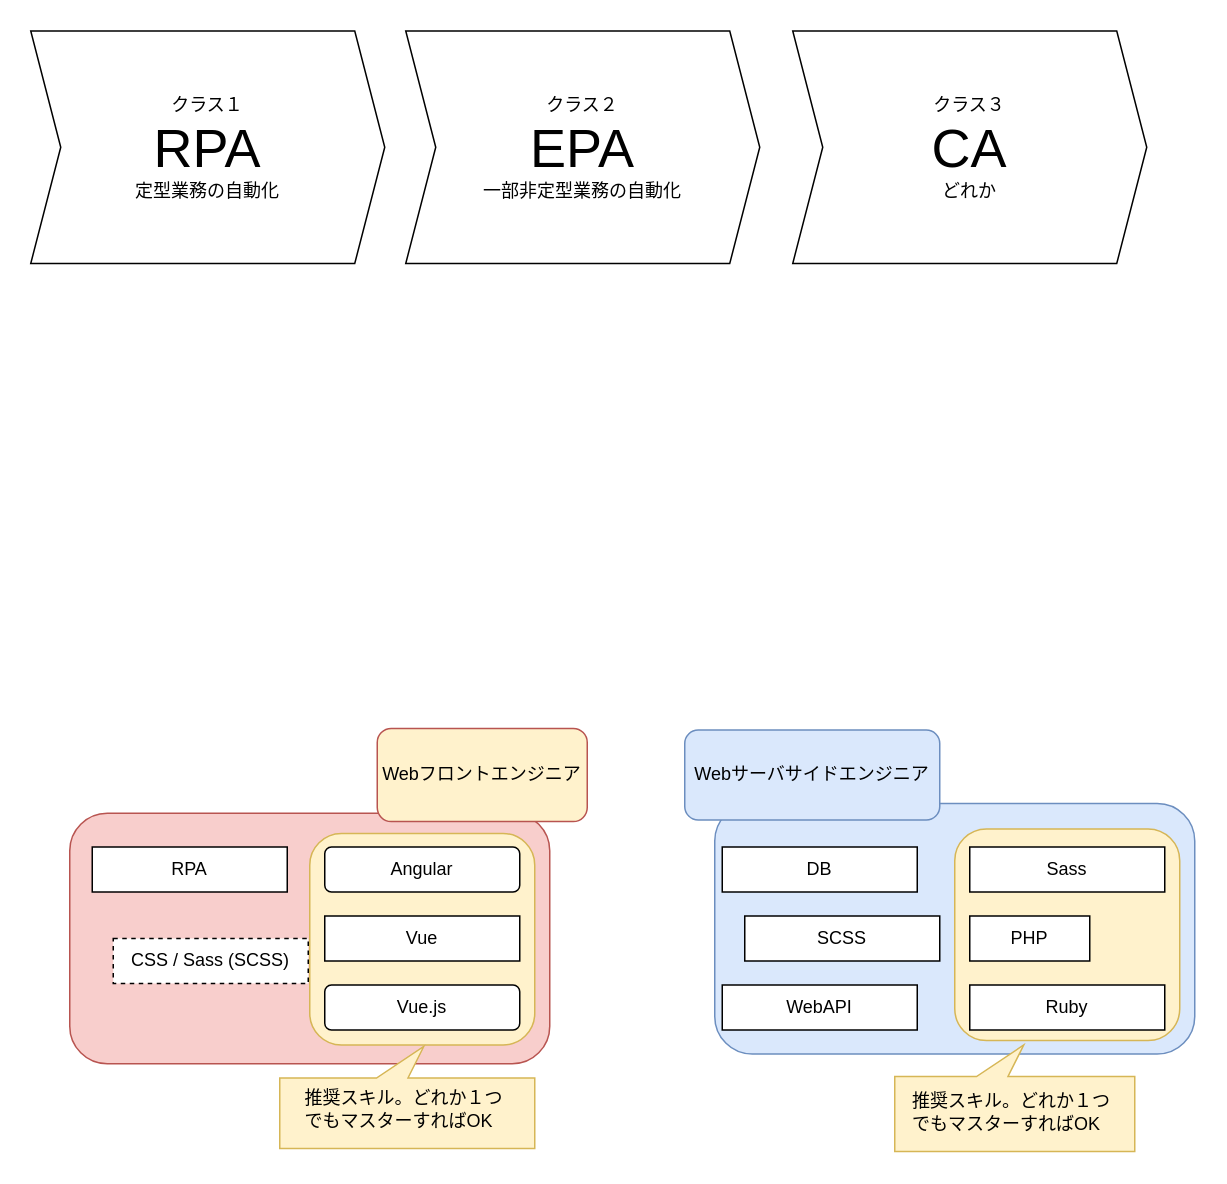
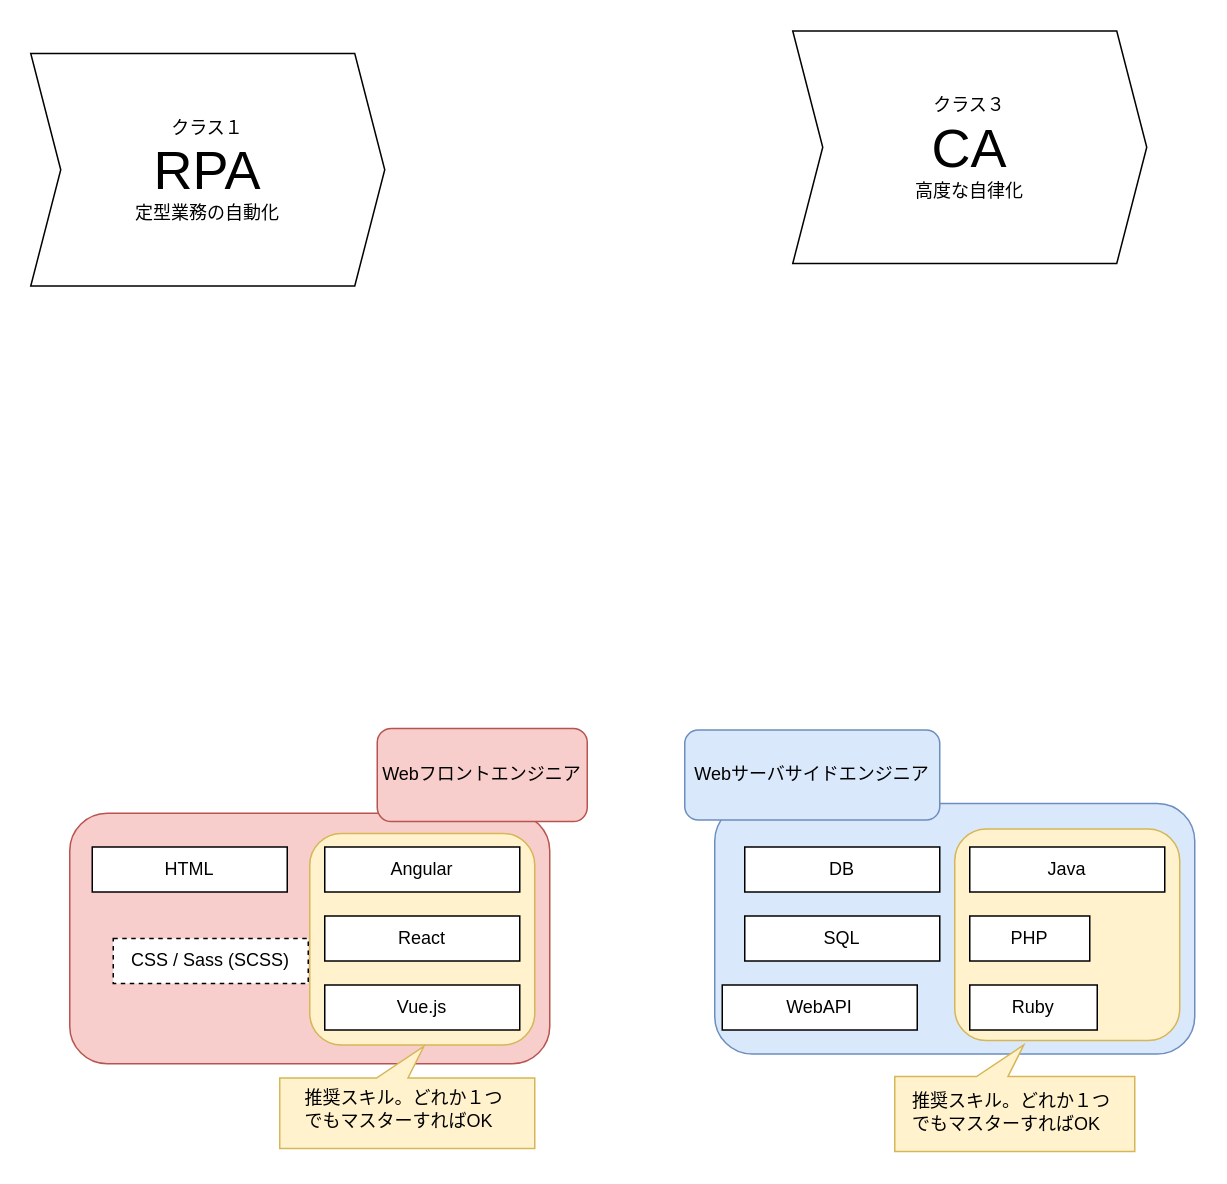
- <mxCell id="24" value="クラス１&lt;br&gt;&lt;font style=&quot;font-size: 36px&quot;&gt;RPA&lt;/font&gt;&lt;br&gt;定型業務の自動化" style="shape=step;perimeter=stepPerimeter;whiteSpace=wrap;html=1;fixedSize=1;" vertex="1" parent="1"><mxGeometry x="20" y="20" width="236" height="155" as="geometry" /></mxCell>
+ <mxCell id="24" value="クラス１&lt;br&gt;&lt;font style=&quot;font-size: 36px&quot;&gt;RPA&lt;/font&gt;&lt;br&gt;定型業務の自動化" style="shape=step;perimeter=stepPerimeter;whiteSpace=wrap;html=1;fixedSize=1;" vertex="1" parent="1"><mxGeometry x="20" y="35" width="236" height="155" as="geometry" /></mxCell>
- <mxCell id="25" value="クラス２&lt;br&gt;&lt;font style=&quot;font-size: 36px&quot;&gt;EPA&lt;/font&gt;&lt;br&gt;一部非定型業務の自動化" style="shape=step;perimeter=stepPerimeter;whiteSpace=wrap;html=1;fixedSize=1;" vertex="1" parent="1"><mxGeometry x="270" y="20" width="236" height="155" as="geometry" /></mxCell>
- <mxCell id="26" value="クラス３&lt;br&gt;&lt;font style=&quot;font-size: 36px&quot;&gt;CA&lt;/font&gt;&lt;br&gt;どれか" style="shape=step;perimeter=stepPerimeter;whiteSpace=wrap;html=1;fixedSize=1;" vertex="1" parent="1"><mxGeometry x="528" y="20" width="236" height="155" as="geometry" /></mxCell>
+ <mxCell id="26" value="クラス３&lt;br&gt;&lt;font style=&quot;font-size: 36px&quot;&gt;CA&lt;/font&gt;&lt;br&gt;高度な自律化" style="shape=step;perimeter=stepPerimeter;whiteSpace=wrap;html=1;fixedSize=1;" vertex="1" parent="1"><mxGeometry x="528" y="20" width="236" height="155" as="geometry" /></mxCell>
- <mxCell id="6" value="Webフロントエンジニア" style="rounded=1;whiteSpace=wrap;html=1;fillColor=#fff2cc;strokeColor=#b85450;" parent="1" vertex="1"><mxGeometry x="251" y="485" width="140" height="62" as="geometry" /></mxCell>
+ <mxCell id="6" value="Webフロントエンジニア" style="rounded=1;whiteSpace=wrap;html=1;fillColor=#f8cecc;strokeColor=#b85450;" parent="1" vertex="1"><mxGeometry x="251" y="485" width="140" height="62" as="geometry" /></mxCell>
- <mxCell id="8" value="RPA" style="rounded=0;whiteSpace=wrap;html=1;" parent="1" vertex="1"><mxGeometry x="61" y="564" width="130" height="30" as="geometry" /></mxCell>
+ <mxCell id="8" value="HTML" style="rounded=0;whiteSpace=wrap;html=1;" parent="1" vertex="1"><mxGeometry x="61" y="564" width="130" height="30" as="geometry" /></mxCell>
- <mxCell id="10" value="Angular" style="whiteSpace=wrap;html=1;rounded=1;" parent="1" vertex="1"><mxGeometry x="216" y="564" width="130" height="30" as="geometry" /></mxCell>
+ <mxCell id="10" value="Angular" style="rounded=0;whiteSpace=wrap;html=1;" parent="1" vertex="1"><mxGeometry x="216" y="564" width="130" height="30" as="geometry" /></mxCell>
- <mxCell id="13" value="DB" style="rounded=0;whiteSpace=wrap;html=1;" parent="1" vertex="1"><mxGeometry x="481" y="564" width="130" height="30" as="geometry" /></mxCell>
+ <mxCell id="13" value="DB" style="rounded=0;whiteSpace=wrap;html=1;" parent="1" vertex="1"><mxGeometry x="496" y="564" width="130" height="30" as="geometry" /></mxCell>
- <mxCell id="16" value="Sass" style="rounded=0;whiteSpace=wrap;html=1;" parent="1" vertex="1"><mxGeometry x="646" y="564" width="130" height="30" as="geometry" /></mxCell>
+ <mxCell id="16" value="Java" style="rounded=0;whiteSpace=wrap;html=1;" parent="1" vertex="1"><mxGeometry x="646" y="564" width="130" height="30" as="geometry" /></mxCell>
- <mxCell id="11" value="Vue" style="rounded=0;whiteSpace=wrap;html=1;" parent="1" vertex="1"><mxGeometry x="216" y="610" width="130" height="30" as="geometry" /></mxCell>
+ <mxCell id="11" value="React" style="rounded=0;whiteSpace=wrap;html=1;" parent="1" vertex="1"><mxGeometry x="216" y="610" width="130" height="30" as="geometry" /></mxCell>
- <mxCell id="14" value="SCSS" style="rounded=0;whiteSpace=wrap;html=1;" parent="1" vertex="1"><mxGeometry x="496" y="610" width="130" height="30" as="geometry" /></mxCell>
+ <mxCell id="14" value="SQL" style="rounded=0;whiteSpace=wrap;html=1;" parent="1" vertex="1"><mxGeometry x="496" y="610" width="130" height="30" as="geometry" /></mxCell>
- <mxCell id="12" value="Vue.js" style="whiteSpace=wrap;html=1;rounded=1;" parent="1" vertex="1"><mxGeometry x="216" y="656" width="130" height="30" as="geometry" /></mxCell>
+ <mxCell id="12" value="Vue.js" style="rounded=0;whiteSpace=wrap;html=1;" parent="1" vertex="1"><mxGeometry x="216" y="656" width="130" height="30" as="geometry" /></mxCell>
- <mxCell id="19" value="Ruby" style="rounded=0;whiteSpace=wrap;html=1;" parent="1" vertex="1"><mxGeometry x="646" y="656" width="130" height="30" as="geometry" /></mxCell>
+ <mxCell id="19" value="Ruby" style="rounded=0;whiteSpace=wrap;html=1;" parent="1" vertex="1"><mxGeometry x="646" y="656" width="85" height="30" as="geometry" /></mxCell>
